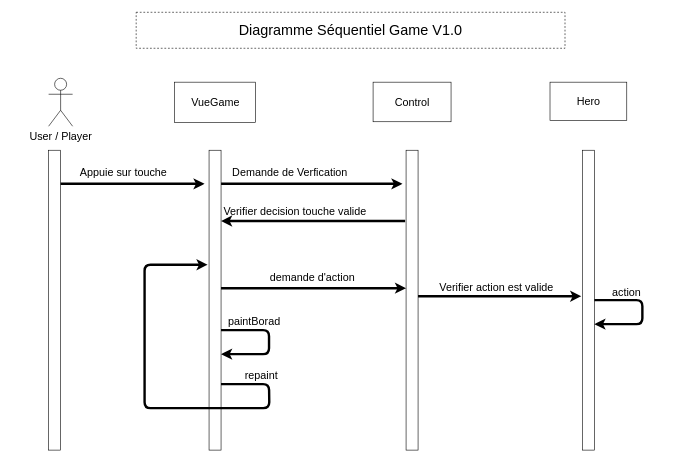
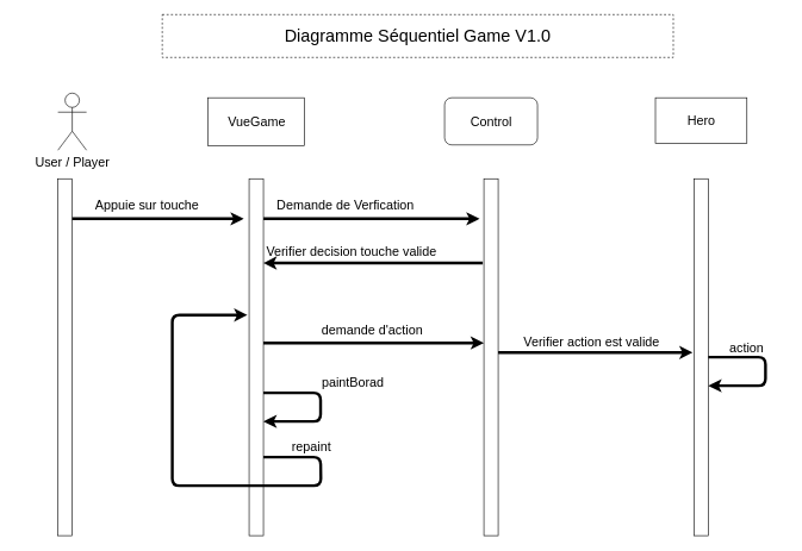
- <mxCell id="4" value="&lt;font style=&quot;font-size: 18px&quot;&gt;Control&lt;/font&gt;" style="html=1;" vertex="1" parent="1"><mxGeometry x="621" y="136.5" width="130" height="66" as="geometry" /></mxCell>
+ <mxCell id="4" value="&lt;font style=&quot;font-size: 18px&quot;&gt;Control&lt;/font&gt;" style="html=1;rounded=1;" vertex="1" parent="1"><mxGeometry x="621" y="136.5" width="130" height="66" as="geometry" /></mxCell>
- <mxCell id="17" value="&lt;font style=&quot;font-size: 18px&quot;&gt;paintBorad&lt;/font&gt;" style="text;html=1;strokeColor=none;fillColor=none;align=center;verticalAlign=middle;whiteSpace=wrap;rounded=0;" vertex="1" parent="1"><mxGeometry x="368" y="521" width="110" height="30" as="geometry" /></mxCell>
+ <mxCell id="17" value="&lt;font style=&quot;font-size: 18px&quot;&gt;paintBorad&lt;/font&gt;" style="text;html=1;strokeColor=none;fillColor=none;align=center;verticalAlign=middle;whiteSpace=wrap;rounded=0;" vertex="1" parent="1"><mxGeometry x="438" y="521" width="110" height="30" as="geometry" /></mxCell>
